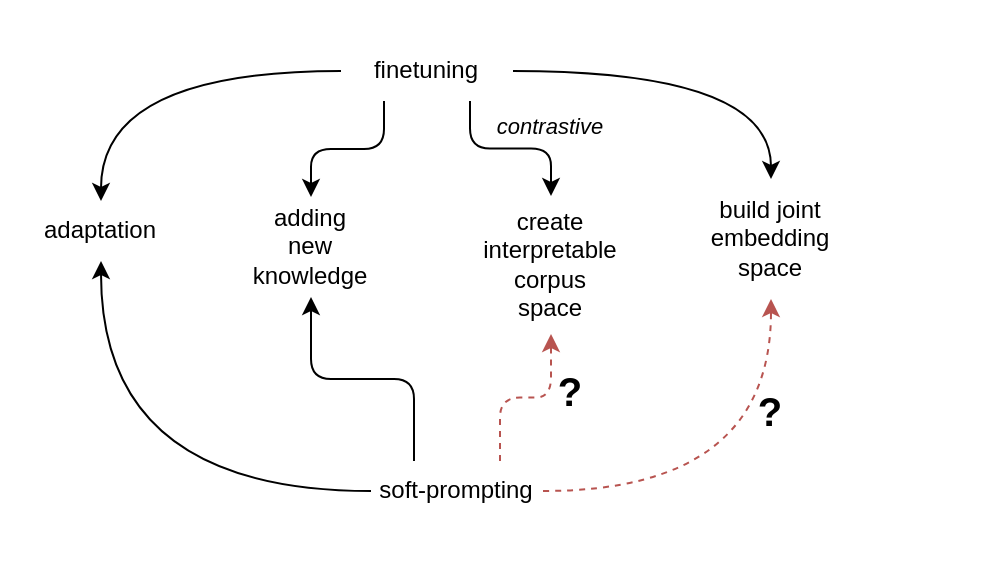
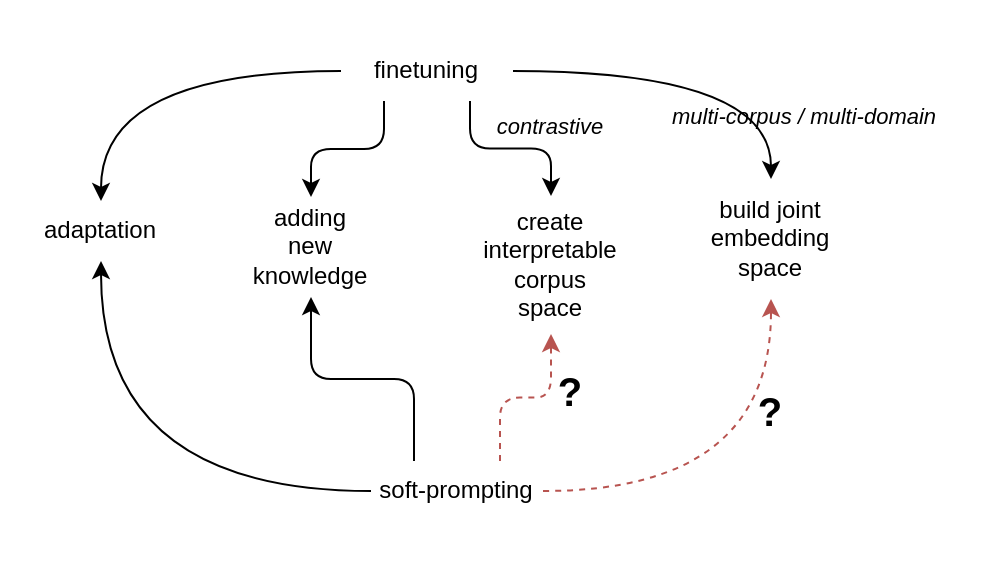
+ <mxCell id="18" value="&lt;font style=&quot;font-size: 11px;&quot;&gt;&lt;i&gt;multi-corpus / multi-domain&lt;/i&gt;&lt;/font&gt;" style="text;html=1;strokeColor=none;fillColor=none;align=left;verticalAlign=middle;whiteSpace=wrap;rounded=0;fontSize=20;" vertex="1" parent="1"><mxGeometry x="334" y="39" width="140" height="30" as="geometry" /></mxCell>
